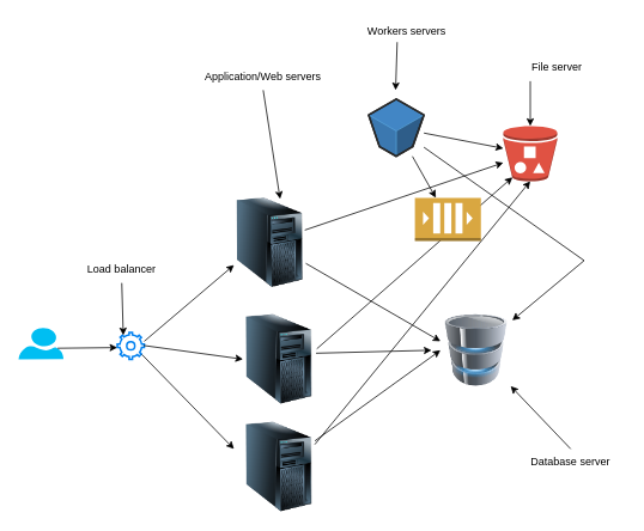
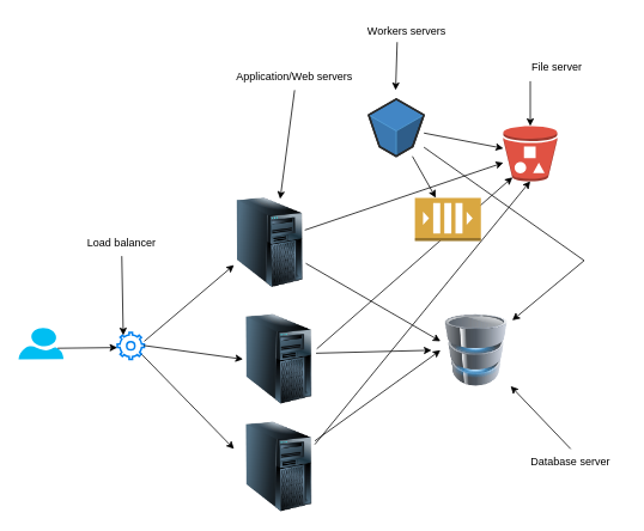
- <mxCell id="17" value="Application/Web servers" style="text;strokeColor=none;align=center;fillColor=none;html=1;verticalAlign=middle;whiteSpace=wrap;rounded=0;" vertex="1" parent="1"><mxGeometry x="210" y="70" width="165" height="30" as="geometry" /></mxCell>
+ <mxCell id="17" value="Application/Web servers" style="text;strokeColor=none;align=center;fillColor=none;html=1;verticalAlign=middle;whiteSpace=wrap;rounded=0;" vertex="1" parent="1"><mxGeometry x="245" y="70" width="165" height="30" as="geometry" /></mxCell>
- <mxCell id="11" value="Load balancer" style="text;strokeColor=none;align=center;fillColor=none;html=1;verticalAlign=middle;whiteSpace=wrap;rounded=0;" vertex="1" parent="1"><mxGeometry x="90" y="285" width="90" height="30" as="geometry" /></mxCell>
+ <mxCell id="11" value="Load balancer" style="text;strokeColor=none;align=center;fillColor=none;html=1;verticalAlign=middle;whiteSpace=wrap;rounded=0;" vertex="1" parent="1"><mxGeometry x="90" y="255" width="90" height="30" as="geometry" /></mxCell>
